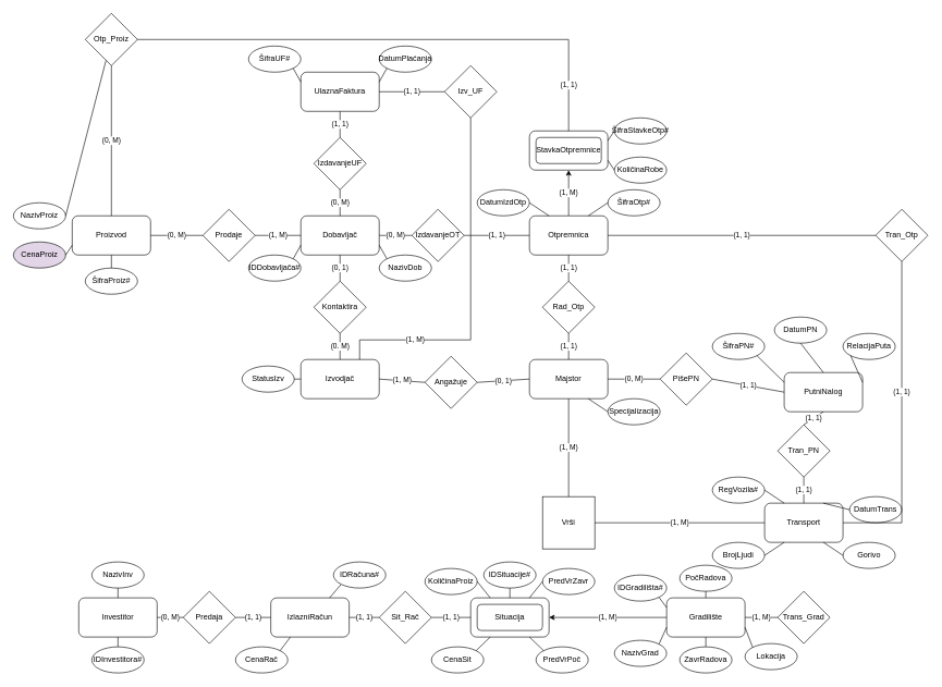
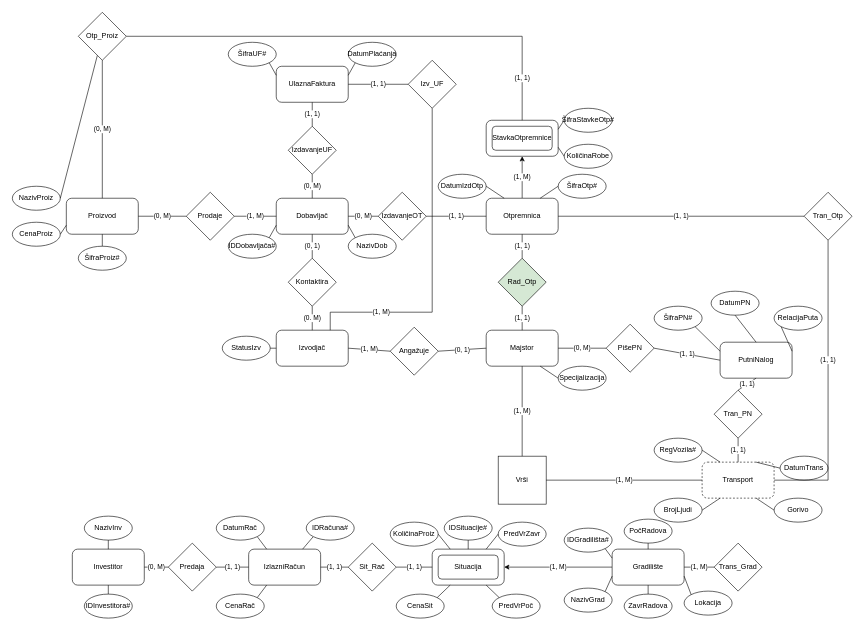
- <mxCell id="17" value="CenaProiz" style="ellipse;whiteSpace=wrap;html=1;fillColor=#e1d5e7;" parent="1" vertex="1"><mxGeometry x="20" y="370" width="80" height="40" as="geometry" /></mxCell>
+ <mxCell id="17" value="CenaProiz" style="ellipse;whiteSpace=wrap;html=1;" parent="1" vertex="1"><mxGeometry x="20" y="370" width="80" height="40" as="geometry" /></mxCell>
- <mxCell id="77" value="Rad_Otp" style="rhombus;whiteSpace=wrap;html=1;" parent="1" vertex="1"><mxGeometry x="830" y="430" width="80" height="80" as="geometry" /></mxCell>
+ <mxCell id="77" value="Rad_Otp" style="rhombus;whiteSpace=wrap;html=1;fillColor=#d5e8d4;" parent="1" vertex="1"><mxGeometry x="830" y="430" width="80" height="80" as="geometry" /></mxCell>
- <mxCell id="53" value="Transport" style="rounded=1;whiteSpace=wrap;html=1;" parent="1" vertex="1"><mxGeometry x="1170" y="770" width="120" height="60" as="geometry" /></mxCell>
+ <mxCell id="53" value="Transport" style="rounded=1;whiteSpace=wrap;html=1;dashed=1;" parent="1" vertex="1"><mxGeometry x="1170" y="770" width="120" height="60" as="geometry" /></mxCell>
+ <mxCell id="126" value="DatumRač" style="ellipse;whiteSpace=wrap;html=1;" parent="1" vertex="1"><mxGeometry x="360" y="860" width="80" height="40" as="geometry" /></mxCell>
+ <mxCell id="111" value="" style="endArrow=none;html=1;rounded=0;exitX=1;exitY=1;exitDx=0;exitDy=0;entryX=0.25;entryY=0;entryDx=0;entryDy=0;" parent="1" source="126" target="94" edge="1"><mxGeometry width="50" height="50" relative="1" as="geometry"><mxPoint x="690" y="620" as="sourcePoint" /><mxPoint x="740" y="570" as="targetPoint" /></mxGeometry></mxCell>
